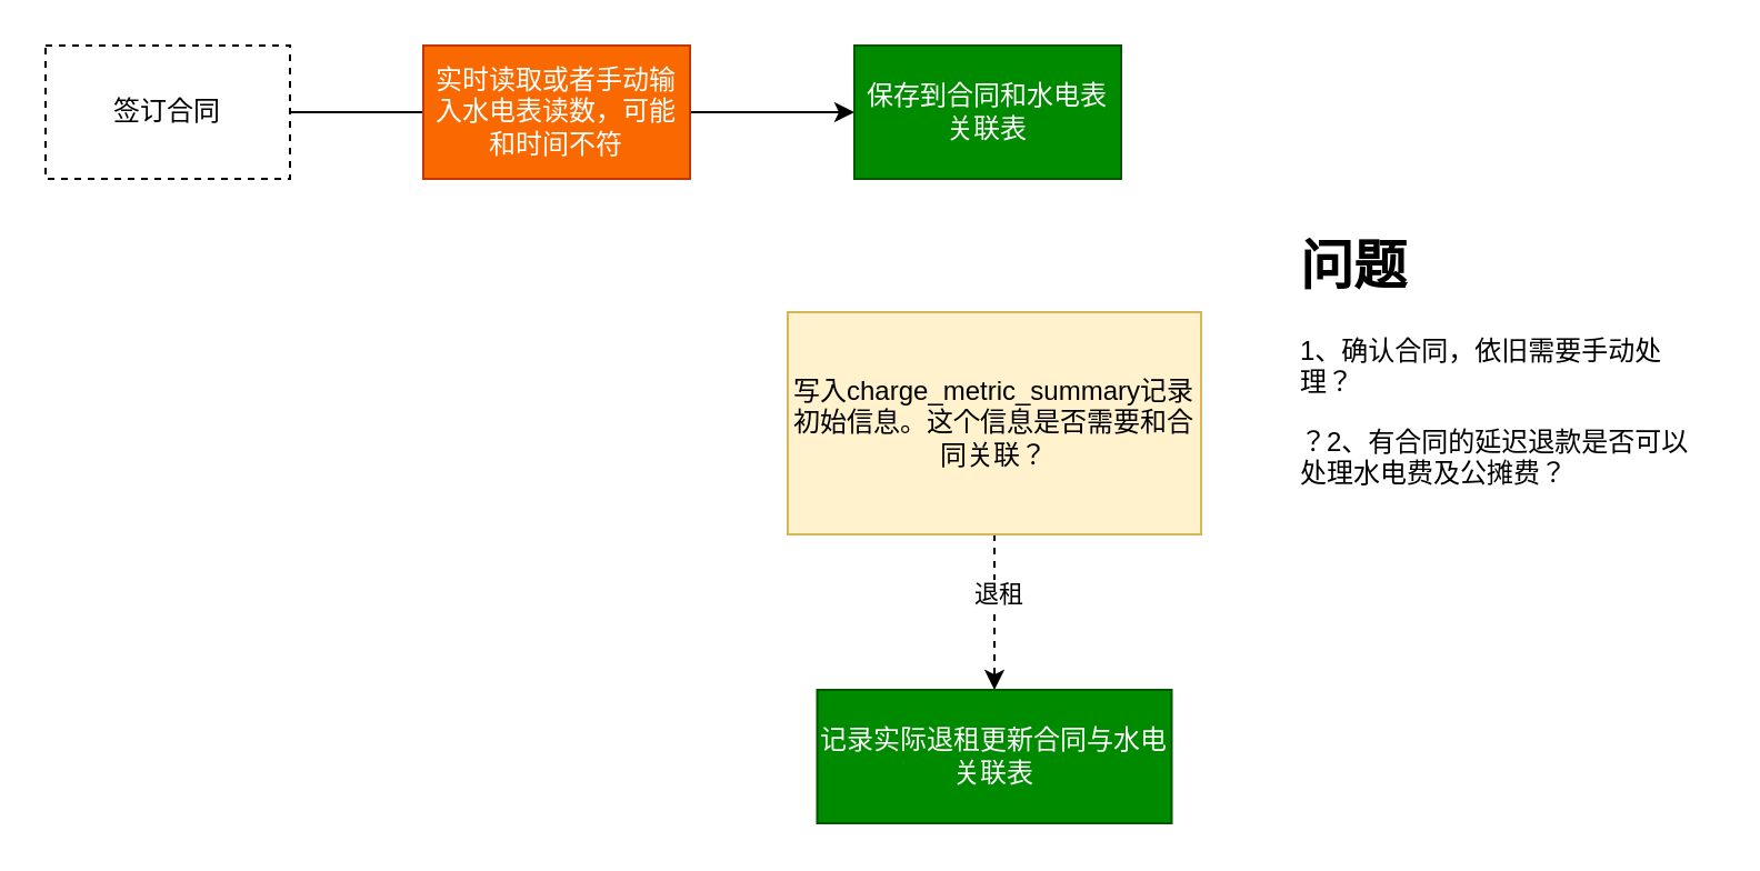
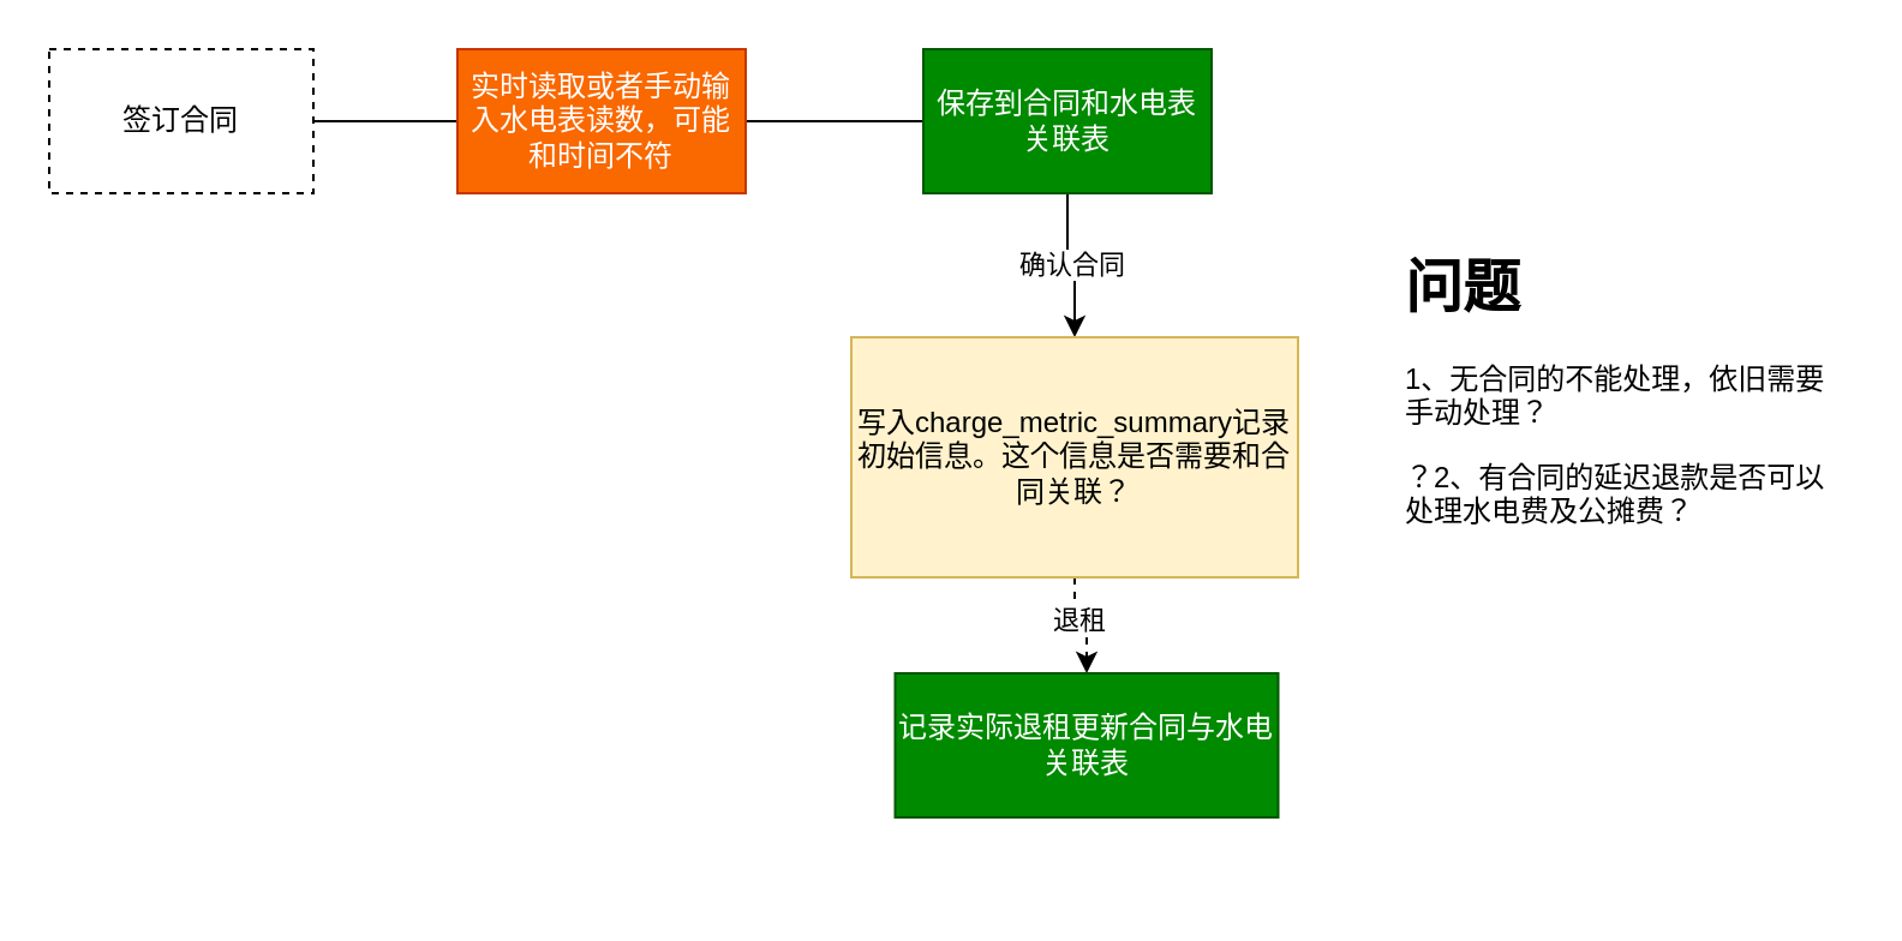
- <mxCell id="4" style="edgeStyle=orthogonalEdgeStyle;rounded=0;orthogonalLoop=1;jettySize=auto;html=1;entryX=0;entryY=0.5;entryDx=0;entryDy=0;" parent="1" source="5" target="7" edge="1"><mxGeometry relative="1" as="geometry" /></mxCell>
+ <mxCell id="4" style="edgeStyle=orthogonalEdgeStyle;rounded=0;orthogonalLoop=1;jettySize=auto;html=1;entryX=0;entryY=0.5;entryDx=0;entryDy=0;endArrow=none;" parent="1" source="5" target="7" edge="1"><mxGeometry relative="1" as="geometry" /></mxCell>
+ <mxCell id="6" value="确认合同" style="edgeStyle=orthogonalEdgeStyle;rounded=0;orthogonalLoop=1;jettySize=auto;html=1;entryX=0.5;entryY=0;entryDx=0;entryDy=0;" parent="1" source="7" target="10" edge="1"><mxGeometry relative="1" as="geometry" /></mxCell>
- <mxCell id="12" value="&lt;h1&gt;问题&lt;/h1&gt;&lt;p&gt;1、确认合同，依旧需要手动处理？&lt;/p&gt;&lt;p&gt;？2、有合同的延迟退款是否可以处理水电费及公摊费？&lt;/p&gt;" style="text;html=1;strokeColor=none;fillColor=none;spacing=5;spacingTop=-20;whiteSpace=wrap;overflow=hidden;rounded=0;" parent="1" vertex="1"><mxGeometry x="580" y="100" width="190" height="120" as="geometry" /></mxCell>
+ <mxCell id="12" value="&lt;h1&gt;问题&lt;/h1&gt;&lt;p&gt;1、无合同的不能处理，依旧需要手动处理？&lt;/p&gt;&lt;p&gt;？2、有合同的延迟退款是否可以处理水电费及公摊费？&lt;/p&gt;" style="text;html=1;strokeColor=none;fillColor=none;spacing=5;spacingTop=-20;whiteSpace=wrap;overflow=hidden;rounded=0;" parent="1" vertex="1"><mxGeometry x="580" y="100" width="190" height="120" as="geometry" /></mxCell>
- <mxCell id="11" value="记录实际退租更新合同与水电关联表" style="rounded=0;whiteSpace=wrap;html=1;fillColor=#008a00;strokeColor=#005700;fontColor=#ffffff;" parent="1" vertex="1"><mxGeometry x="367.25" y="310" width="159.5" height="60" as="geometry" /></mxCell>
+ <mxCell id="11" value="记录实际退租更新合同与水电关联表" style="rounded=0;whiteSpace=wrap;html=1;fillColor=#008a00;strokeColor=#005700;fontColor=#ffffff;" parent="1" vertex="1"><mxGeometry x="372.25" y="280" width="159.5" height="60" as="geometry" /></mxCell>
